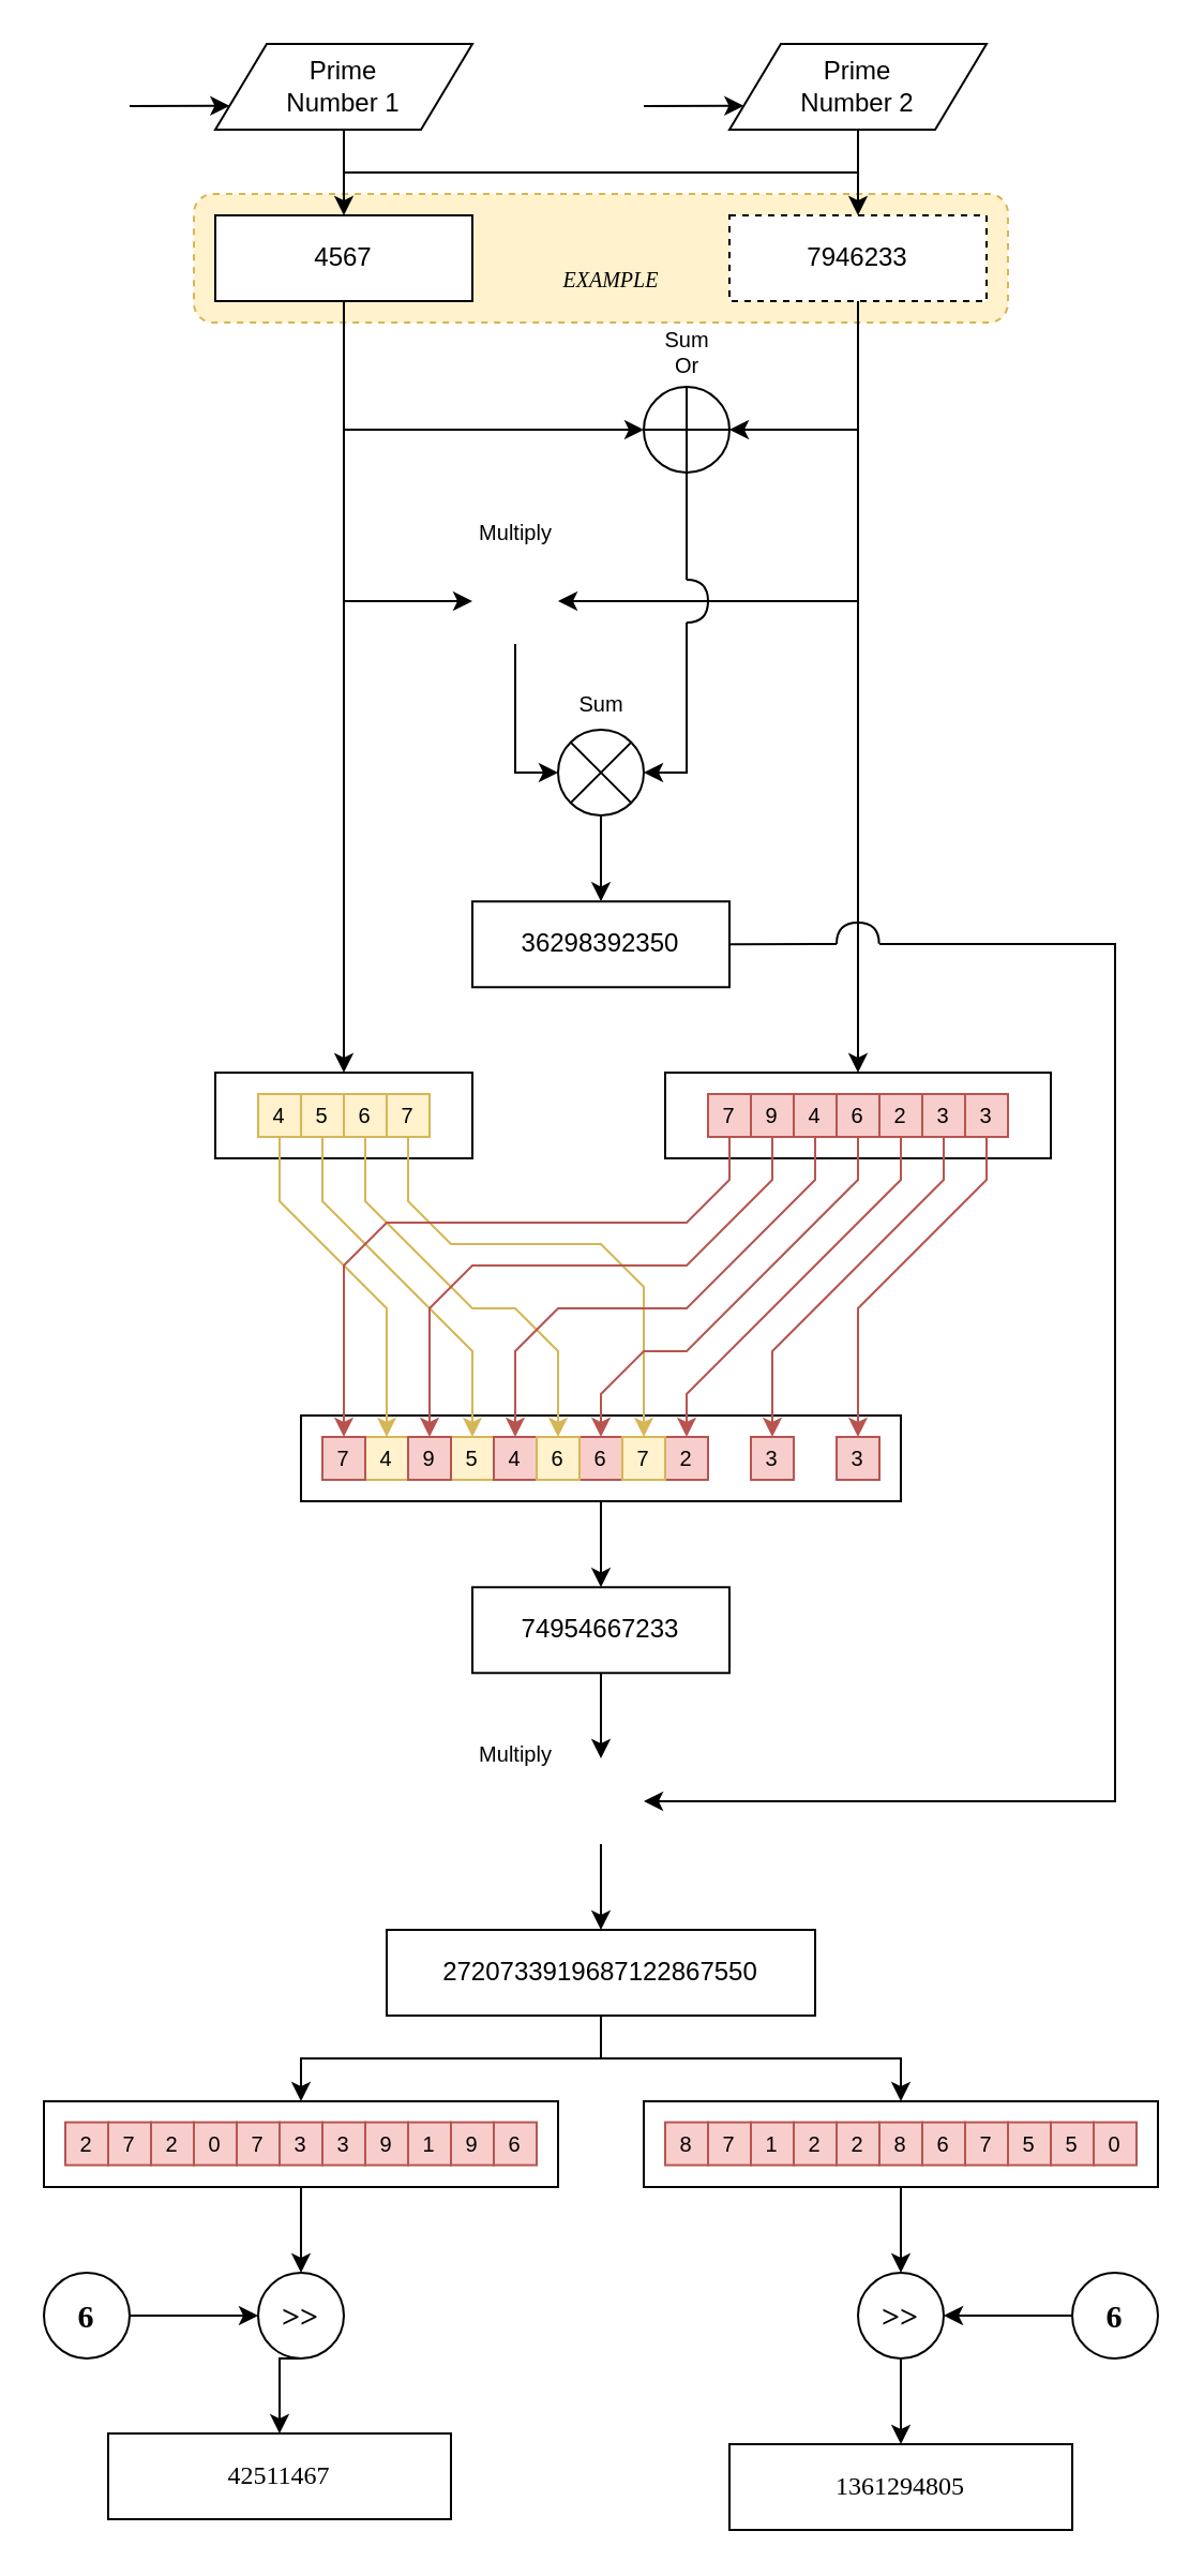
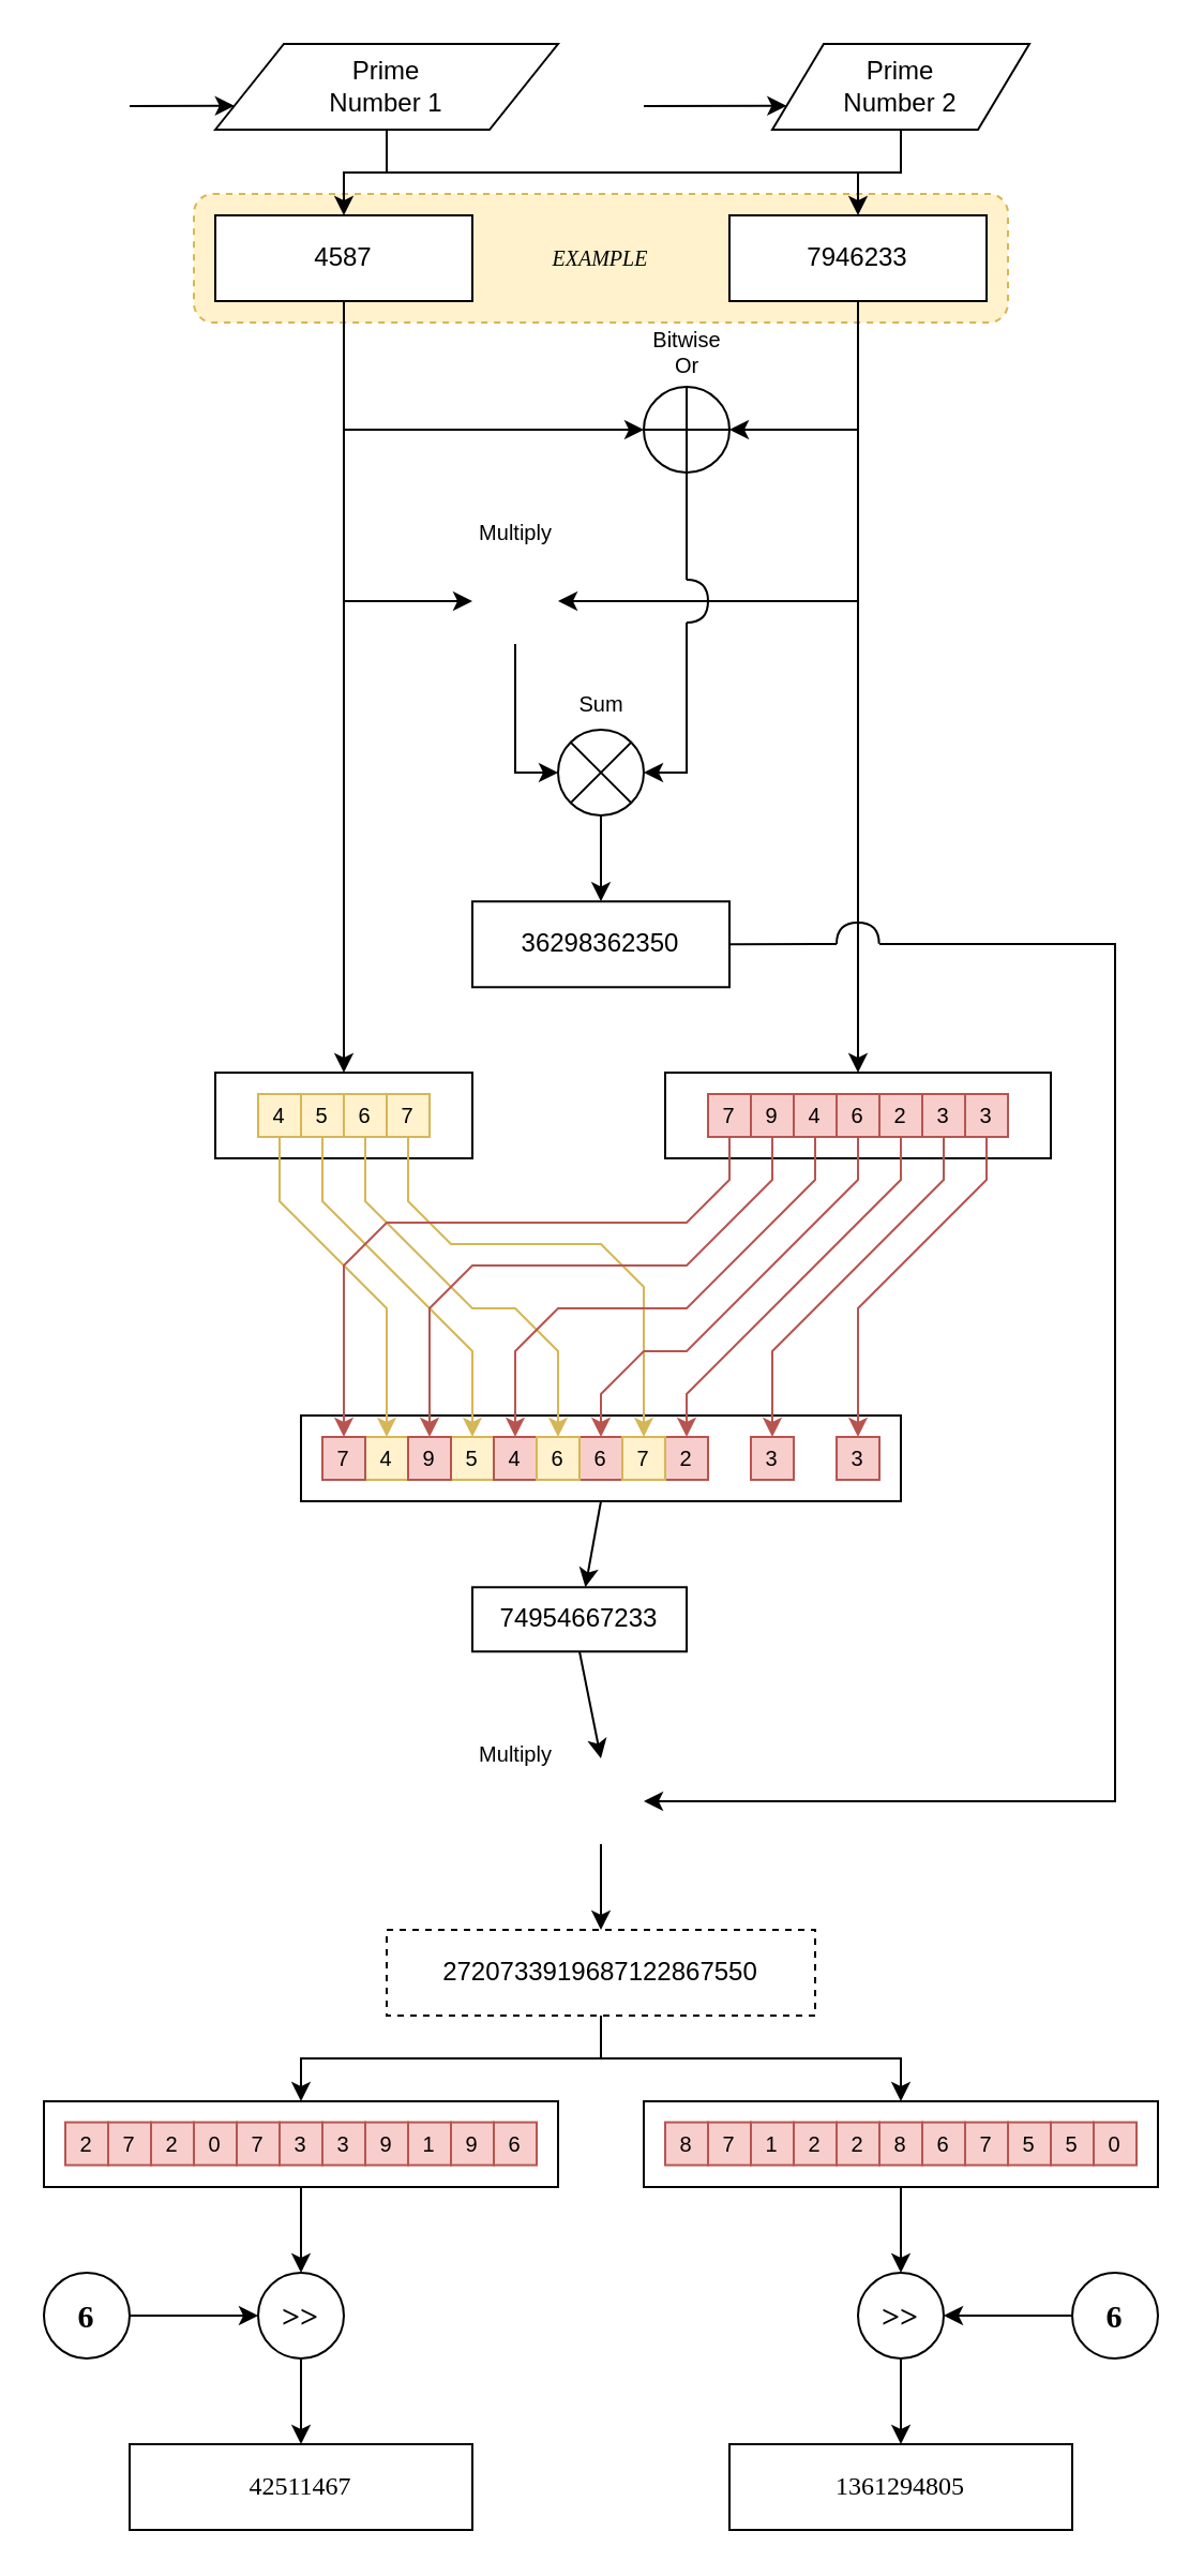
- <mxCell id="8" value="&lt;div&gt;Prime&lt;/div&gt;&lt;div&gt;Number 1&lt;/div&gt;" style="shape=parallelogram;perimeter=parallelogramPerimeter;whiteSpace=wrap;html=1;" vertex="1" parent="1"><mxGeometry x="100" y="20" width="120" height="40" as="geometry" /></mxCell>
+ <mxCell id="8" value="&lt;div&gt;Prime&lt;/div&gt;&lt;div&gt;Number 1&lt;/div&gt;" style="shape=parallelogram;perimeter=parallelogramPerimeter;whiteSpace=wrap;html=1;" vertex="1" parent="1"><mxGeometry x="100" y="20" width="160" height="40" as="geometry" /></mxCell>
- <mxCell id="10" value="&lt;div&gt;Prime&lt;/div&gt;&lt;div&gt;Number 2&lt;br&gt;&lt;/div&gt;" style="shape=parallelogram;perimeter=parallelogramPerimeter;whiteSpace=wrap;html=1;" vertex="1" parent="1"><mxGeometry x="340" y="20" width="120" height="40" as="geometry" /></mxCell>
+ <mxCell id="10" value="&lt;div&gt;Prime&lt;/div&gt;&lt;div&gt;Number 2&lt;br&gt;&lt;/div&gt;" style="shape=parallelogram;perimeter=parallelogramPerimeter;whiteSpace=wrap;html=1;" vertex="1" parent="1"><mxGeometry x="360" y="20" width="120" height="40" as="geometry" /></mxCell>
- <mxCell id="16" value="4567" style="rounded=0;whiteSpace=wrap;html=1;" vertex="1" parent="1"><mxGeometry x="100" y="100" width="120" height="40" as="geometry" /></mxCell>
+ <mxCell id="16" value="4587" style="rounded=0;whiteSpace=wrap;html=1;" vertex="1" parent="1"><mxGeometry x="100" y="100" width="120" height="40" as="geometry" /></mxCell>
- <mxCell id="20" value="7946233" style="rounded=0;whiteSpace=wrap;html=1;dashed=1;" vertex="1" parent="1"><mxGeometry x="340" y="100" width="120" height="40" as="geometry" /></mxCell>
+ <mxCell id="20" value="7946233" style="rounded=0;whiteSpace=wrap;html=1;" vertex="1" parent="1"><mxGeometry x="340" y="100" width="120" height="40" as="geometry" /></mxCell>
- <mxCell id="65" value="EXAMPLE" style="text;html=1;strokeColor=none;fillColor=none;align=center;verticalAlign=middle;whiteSpace=wrap;rounded=0;fontSize=10;fontStyle=2;fontFamily=Verdana;" vertex="1" parent="1"><mxGeometry x="265" y="120" width="40" height="20" as="geometry" /></mxCell>
+ <mxCell id="65" value="EXAMPLE" style="text;html=1;strokeColor=none;fillColor=none;align=center;verticalAlign=middle;whiteSpace=wrap;rounded=0;fontSize=10;fontStyle=2;fontFamily=Verdana;" vertex="1" parent="1"><mxGeometry x="260" y="110" width="40" height="20" as="geometry" /></mxCell>
- <mxCell id="24" value="&lt;div style=&quot;font-size: 10px;&quot;&gt;Sum&lt;/div&gt;&lt;div style=&quot;font-size: 10px;&quot; align=&quot;center&quot;&gt;Or&lt;/div&gt;" style="text;html=1;resizable=0;points=[];autosize=1;align=center;verticalAlign=top;spacingTop=-4;fontSize=10;" vertex="1" parent="1"><mxGeometry x="290" y="150" width="60" height="30" as="geometry" /></mxCell>
+ <mxCell id="24" value="&lt;div style=&quot;font-size: 10px;&quot;&gt;Bitwise&lt;/div&gt;&lt;div style=&quot;font-size: 10px;&quot; align=&quot;center&quot;&gt;Or&lt;/div&gt;" style="text;html=1;resizable=0;points=[];autosize=1;align=center;verticalAlign=top;spacingTop=-4;fontSize=10;" vertex="1" parent="1"><mxGeometry x="290" y="150" width="60" height="30" as="geometry" /></mxCell>
- <mxCell id="68" value="36298392350" style="rounded=0;whiteSpace=wrap;html=1;" vertex="1" parent="1"><mxGeometry x="220" y="420.143" width="120" height="40" as="geometry" /></mxCell>
+ <mxCell id="68" value="36298362350" style="rounded=0;whiteSpace=wrap;html=1;" vertex="1" parent="1"><mxGeometry x="220" y="420.143" width="120" height="40" as="geometry" /></mxCell>
- <mxCell id="67" value="74954667233" style="rounded=0;whiteSpace=wrap;html=1;" vertex="1" parent="1"><mxGeometry x="220" y="740.143" width="120" height="40" as="geometry" /></mxCell>
+ <mxCell id="67" value="74954667233" style="rounded=0;whiteSpace=wrap;html=1;" vertex="1" parent="1"><mxGeometry x="220" y="740.143" width="100" height="30" as="geometry" /></mxCell>
- <mxCell id="77" value="2720733919687122867550" style="rounded=0;whiteSpace=wrap;html=1;" vertex="1" parent="1"><mxGeometry x="180" y="900" width="200" height="40" as="geometry" /></mxCell>
+ <mxCell id="77" value="2720733919687122867550" style="rounded=0;whiteSpace=wrap;html=1;dashed=1;" vertex="1" parent="1"><mxGeometry x="180" y="900" width="200" height="40" as="geometry" /></mxCell>
- <mxCell id="114" value="&lt;div&gt;42511467&lt;/div&gt;" style="rounded=0;whiteSpace=wrap;html=1;fillColor=#ffffff;fontFamily=Verdana;fontSize=12;align=center;" vertex="1" parent="1"><mxGeometry x="50" y="1135" width="160" height="40" as="geometry" /></mxCell>
+ <mxCell id="114" value="&lt;div&gt;42511467&lt;/div&gt;" style="rounded=0;whiteSpace=wrap;html=1;fillColor=#ffffff;fontFamily=Verdana;fontSize=12;align=center;" vertex="1" parent="1"><mxGeometry x="60" y="1140" width="160" height="40" as="geometry" /></mxCell>
